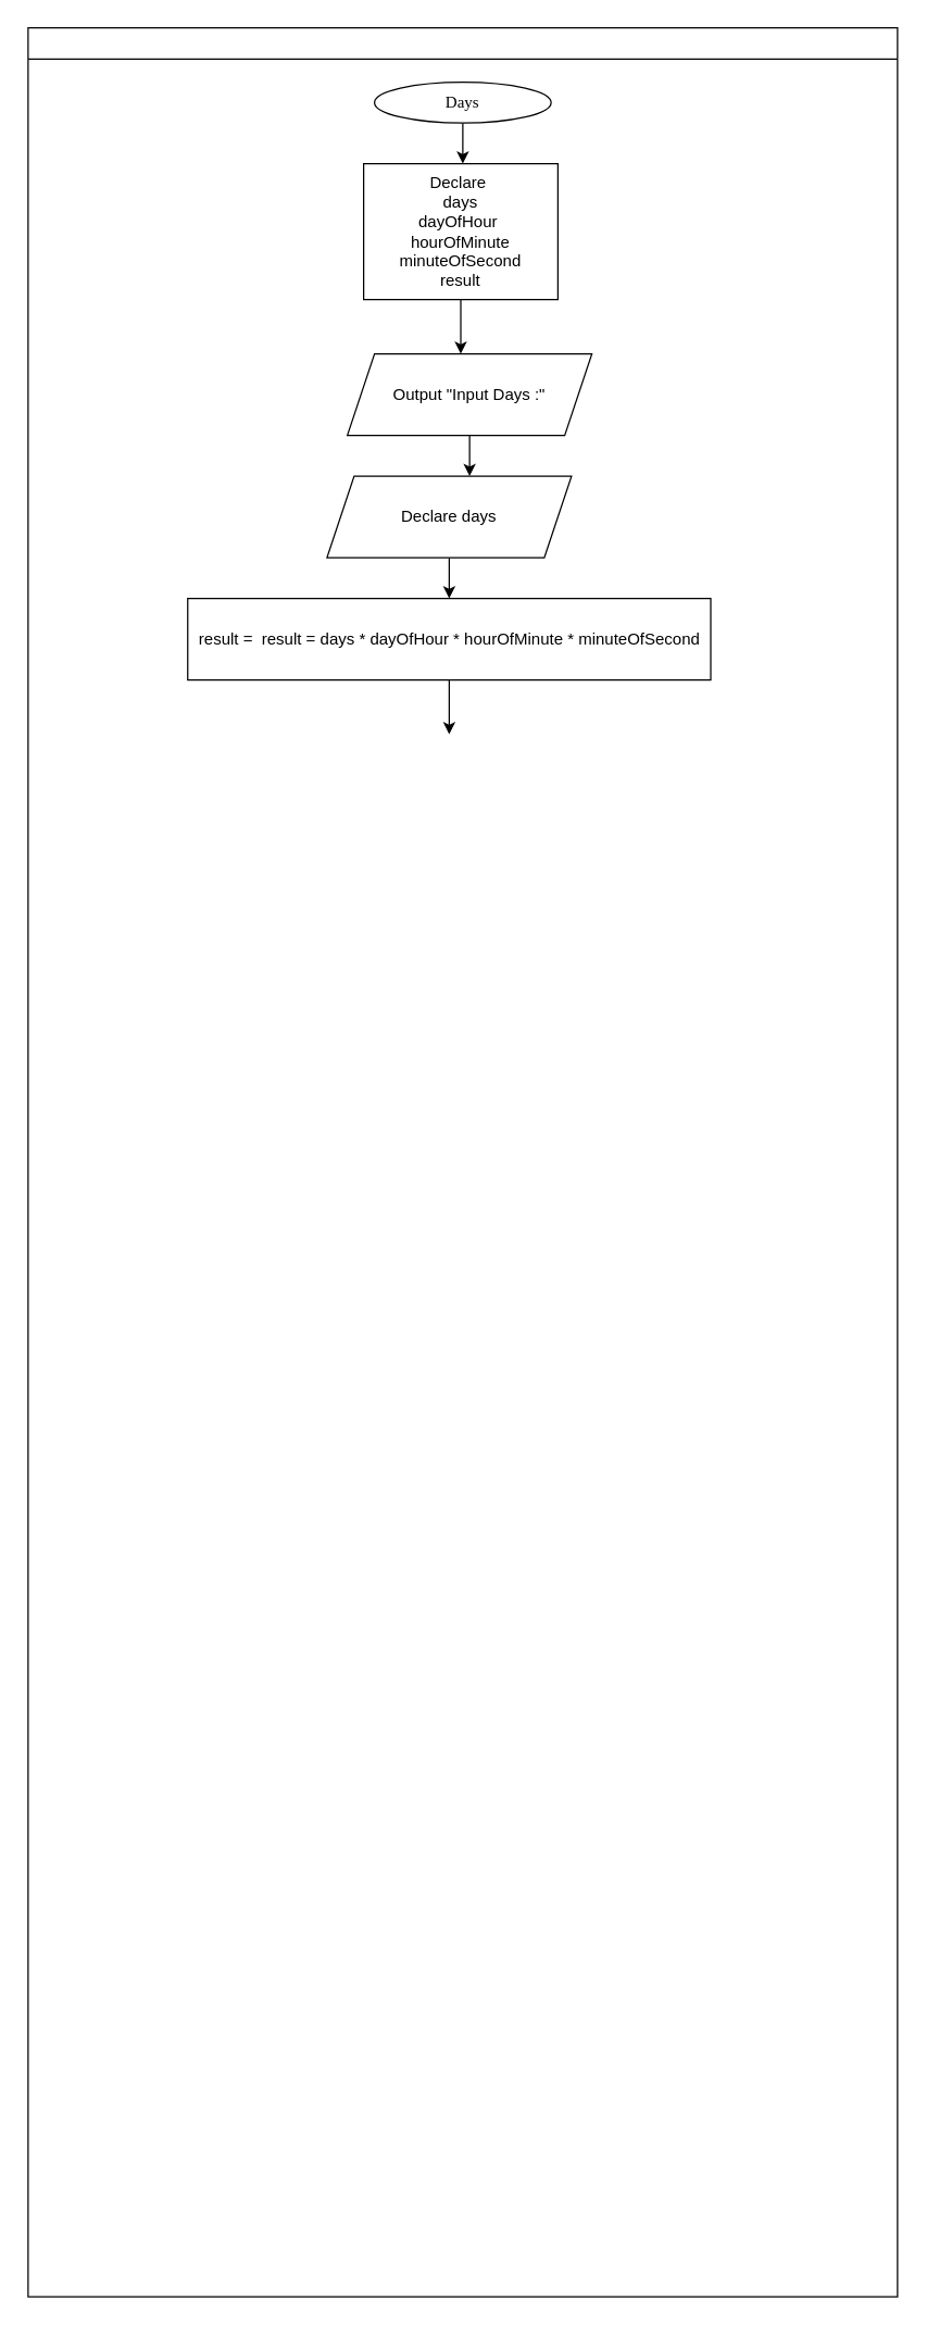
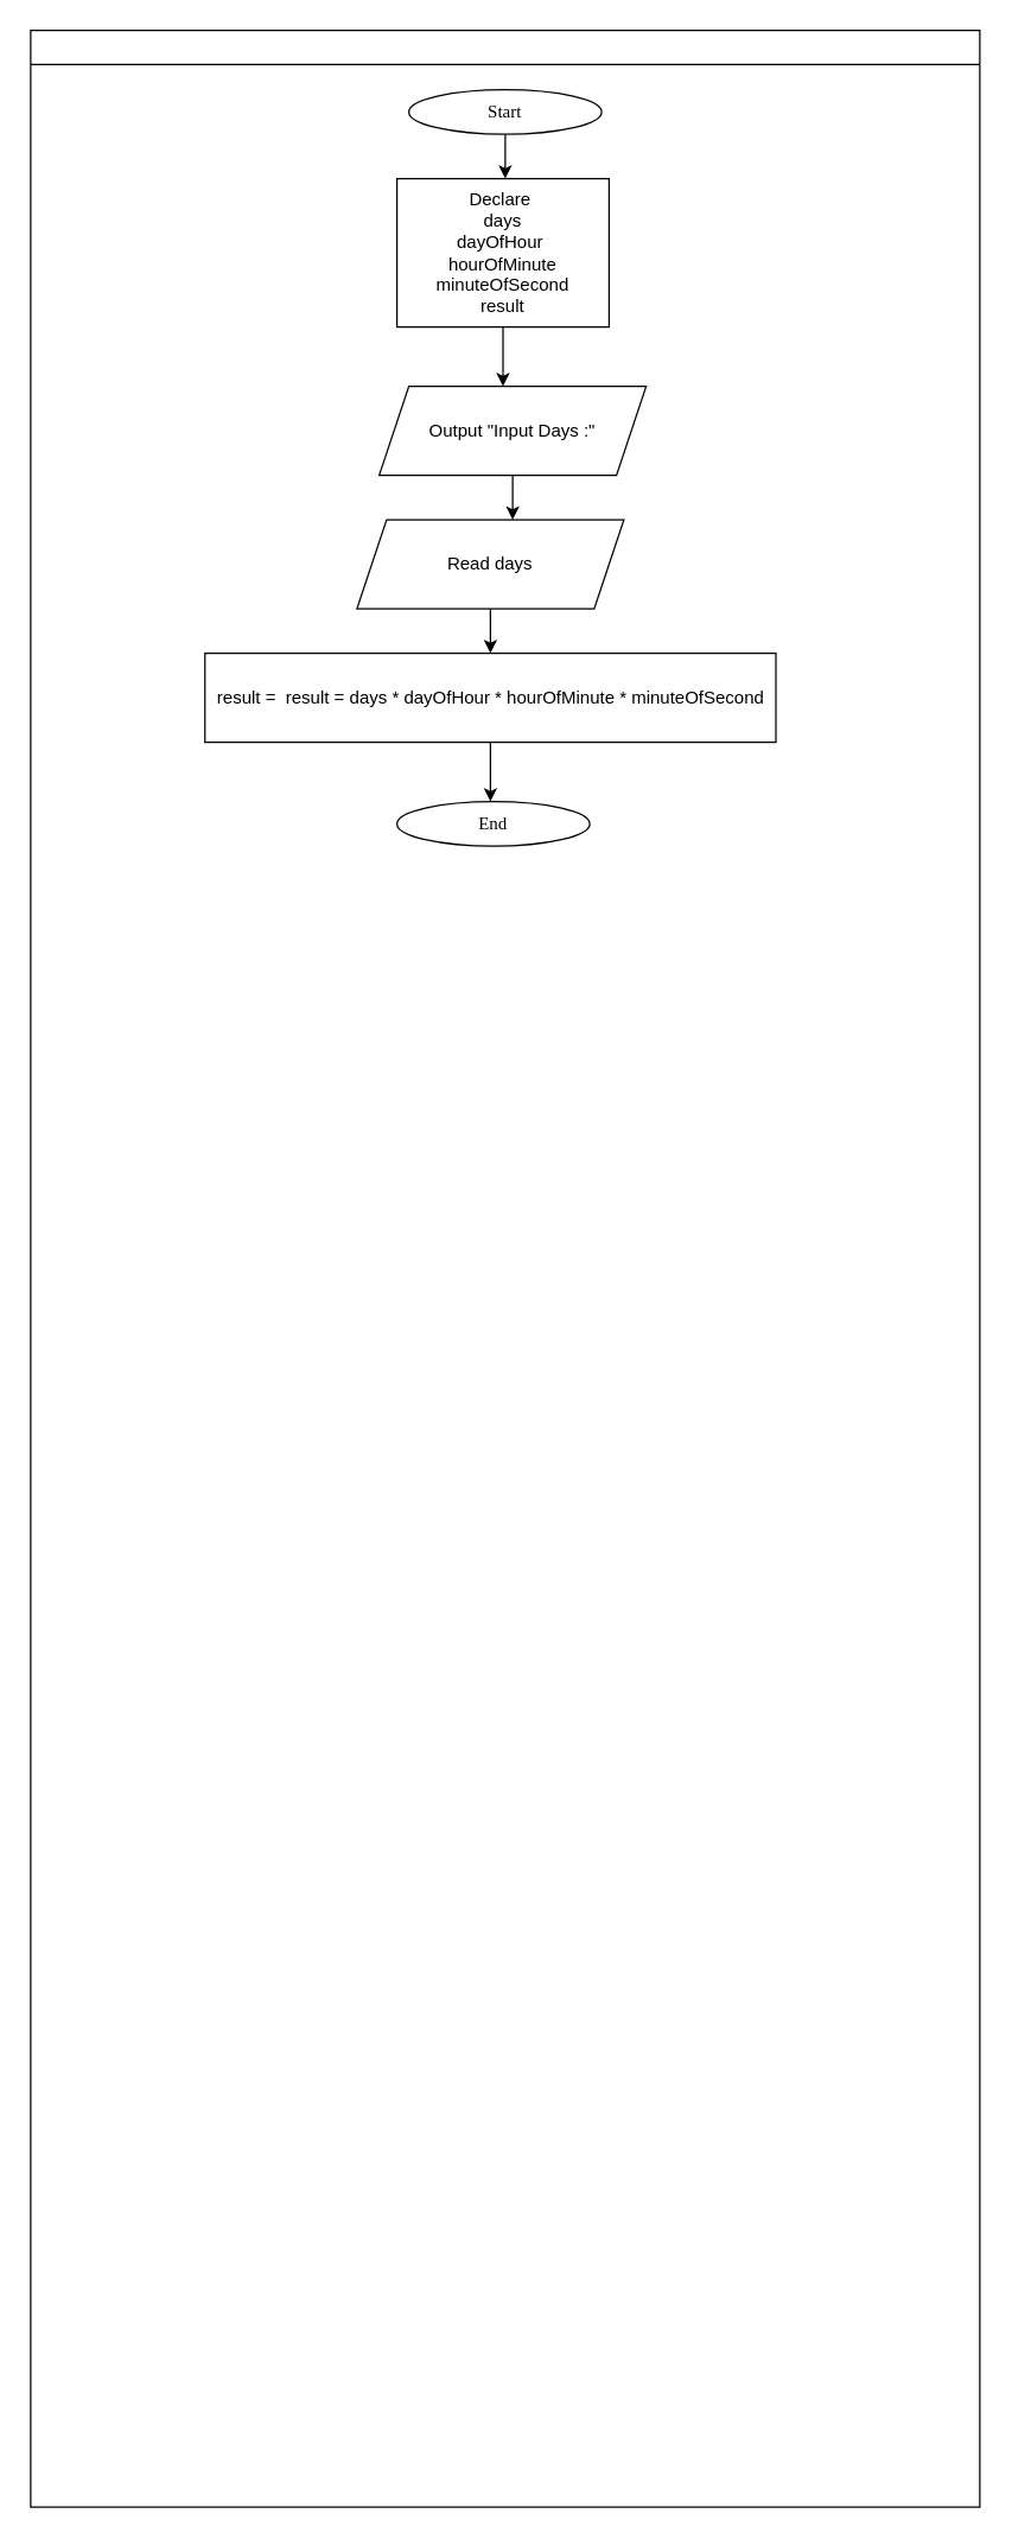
- <mxCell id="4" value="&lt;font data-font-src=&quot;https://fonts.googleapis.com/css?family=Sarabun&quot; face=&quot;Sarabun&quot;&gt;Days&lt;/font&gt;" style="ellipse;whiteSpace=wrap;html=1;" parent="2" vertex="1"><mxGeometry x="255" y="40" width="130" height="30" as="geometry" /></mxCell>
+ <mxCell id="4" value="&lt;font data-font-src=&quot;https://fonts.googleapis.com/css?family=Sarabun&quot; face=&quot;Sarabun&quot;&gt;Start&lt;/font&gt;" style="ellipse;whiteSpace=wrap;html=1;" parent="2" vertex="1"><mxGeometry x="255" y="40" width="130" height="30" as="geometry" /></mxCell>
- <mxCell id="11" value="Declare days" style="shape=parallelogram;perimeter=parallelogramPerimeter;whiteSpace=wrap;html=1;fixedSize=1;" vertex="1" parent="2"><mxGeometry x="220" y="330" width="180" height="60" as="geometry" /></mxCell>
+ <mxCell id="11" value="Read days" style="shape=parallelogram;perimeter=parallelogramPerimeter;whiteSpace=wrap;html=1;fixedSize=1;" vertex="1" parent="2"><mxGeometry x="220" y="330" width="180" height="60" as="geometry" /></mxCell>
+ <mxCell id="5" value="&lt;font face=&quot;Sarabun&quot;&gt;End&lt;/font&gt;" style="ellipse;whiteSpace=wrap;html=1;" parent="2" vertex="1"><mxGeometry x="247" y="520" width="130" height="30" as="geometry" /></mxCell>
